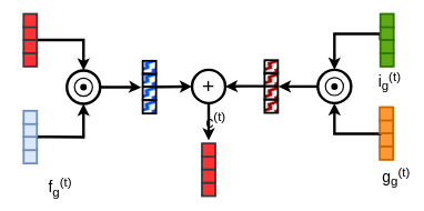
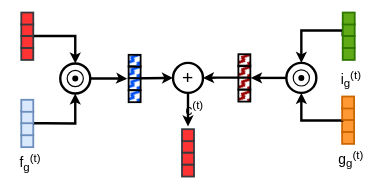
- <mxCell id="22" value="i&lt;sub&gt;g&lt;/sub&gt;&lt;sup&gt;(t)&lt;/sup&gt;" style="text;html=1;align=center;verticalAlign=middle;whiteSpace=wrap;rounded=0;fontSize=23;strokeWidth=4;" vertex="1" parent="1"><mxGeometry x="555" y="106" width="60" height="30" as="geometry" /></mxCell>
+ <mxCell id="22" value="i&lt;sub&gt;g&lt;/sub&gt;&lt;sup&gt;(t)&lt;/sup&gt;" style="text;html=1;align=center;verticalAlign=middle;whiteSpace=wrap;rounded=0;fontSize=23;strokeWidth=4;" vertex="1" parent="1"><mxGeometry x="555" y="116" width="60" height="30" as="geometry" /></mxCell>
- <mxCell id="28" value="g&lt;sub&gt;g&lt;/sub&gt;&lt;sup&gt;(t)&lt;/sup&gt;" style="text;html=1;align=center;verticalAlign=middle;whiteSpace=wrap;rounded=0;fontSize=23;strokeWidth=4;" vertex="1" parent="1"><mxGeometry x="565" y="249" width="60" height="30" as="geometry" /></mxCell>
+ <mxCell id="28" value="g&lt;sub&gt;g&lt;/sub&gt;&lt;sup&gt;(t)&lt;/sup&gt;" style="text;html=1;align=center;verticalAlign=middle;whiteSpace=wrap;rounded=0;fontSize=23;strokeWidth=4;" vertex="1" parent="1"><mxGeometry x="555" y="249" width="60" height="30" as="geometry" /></mxCell>
- <mxCell id="2" value="f&lt;sub&gt;g&lt;/sub&gt;&lt;sup&gt;(t)&lt;/sup&gt;" style="text;html=1;align=center;verticalAlign=middle;whiteSpace=wrap;rounded=0;fontSize=23;strokeWidth=4;" vertex="1" parent="1"><mxGeometry x="60" y="264.5" width="60" height="30" as="geometry" /></mxCell>
+ <mxCell id="2" value="f&lt;sub&gt;g&lt;/sub&gt;&lt;sup&gt;(t)&lt;/sup&gt;" style="text;html=1;align=center;verticalAlign=middle;whiteSpace=wrap;rounded=0;fontSize=23;strokeWidth=4;" vertex="1" parent="1"><mxGeometry x="20" y="254.5" width="60" height="30" as="geometry" /></mxCell>
